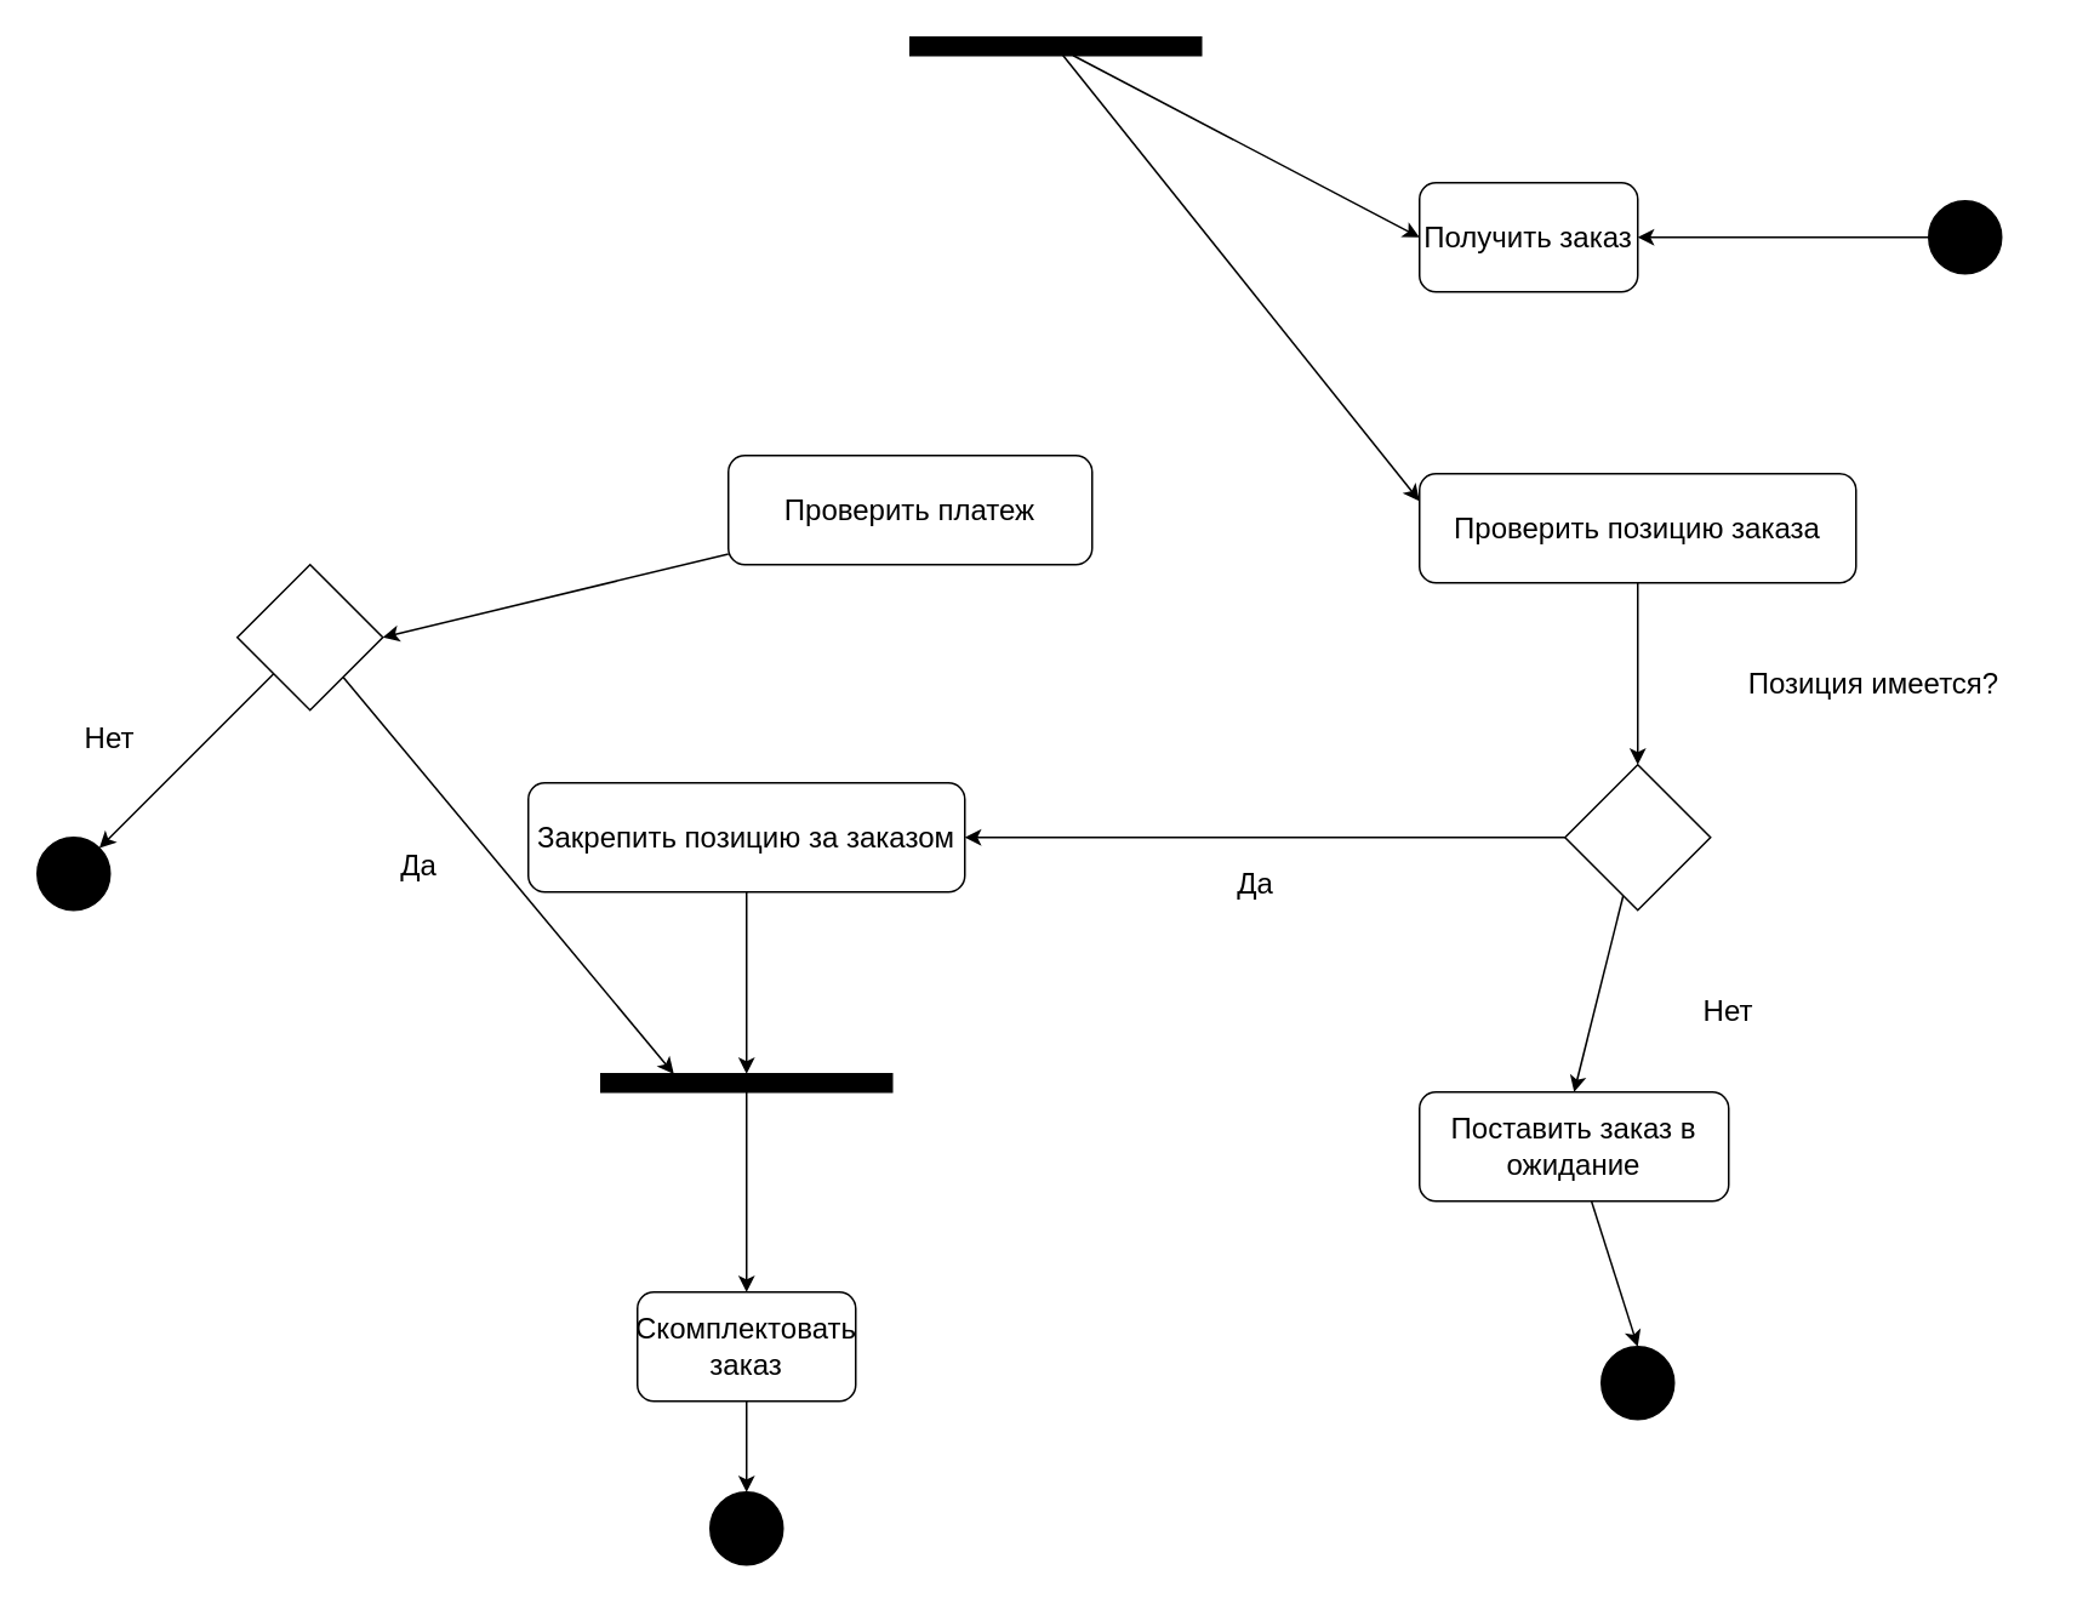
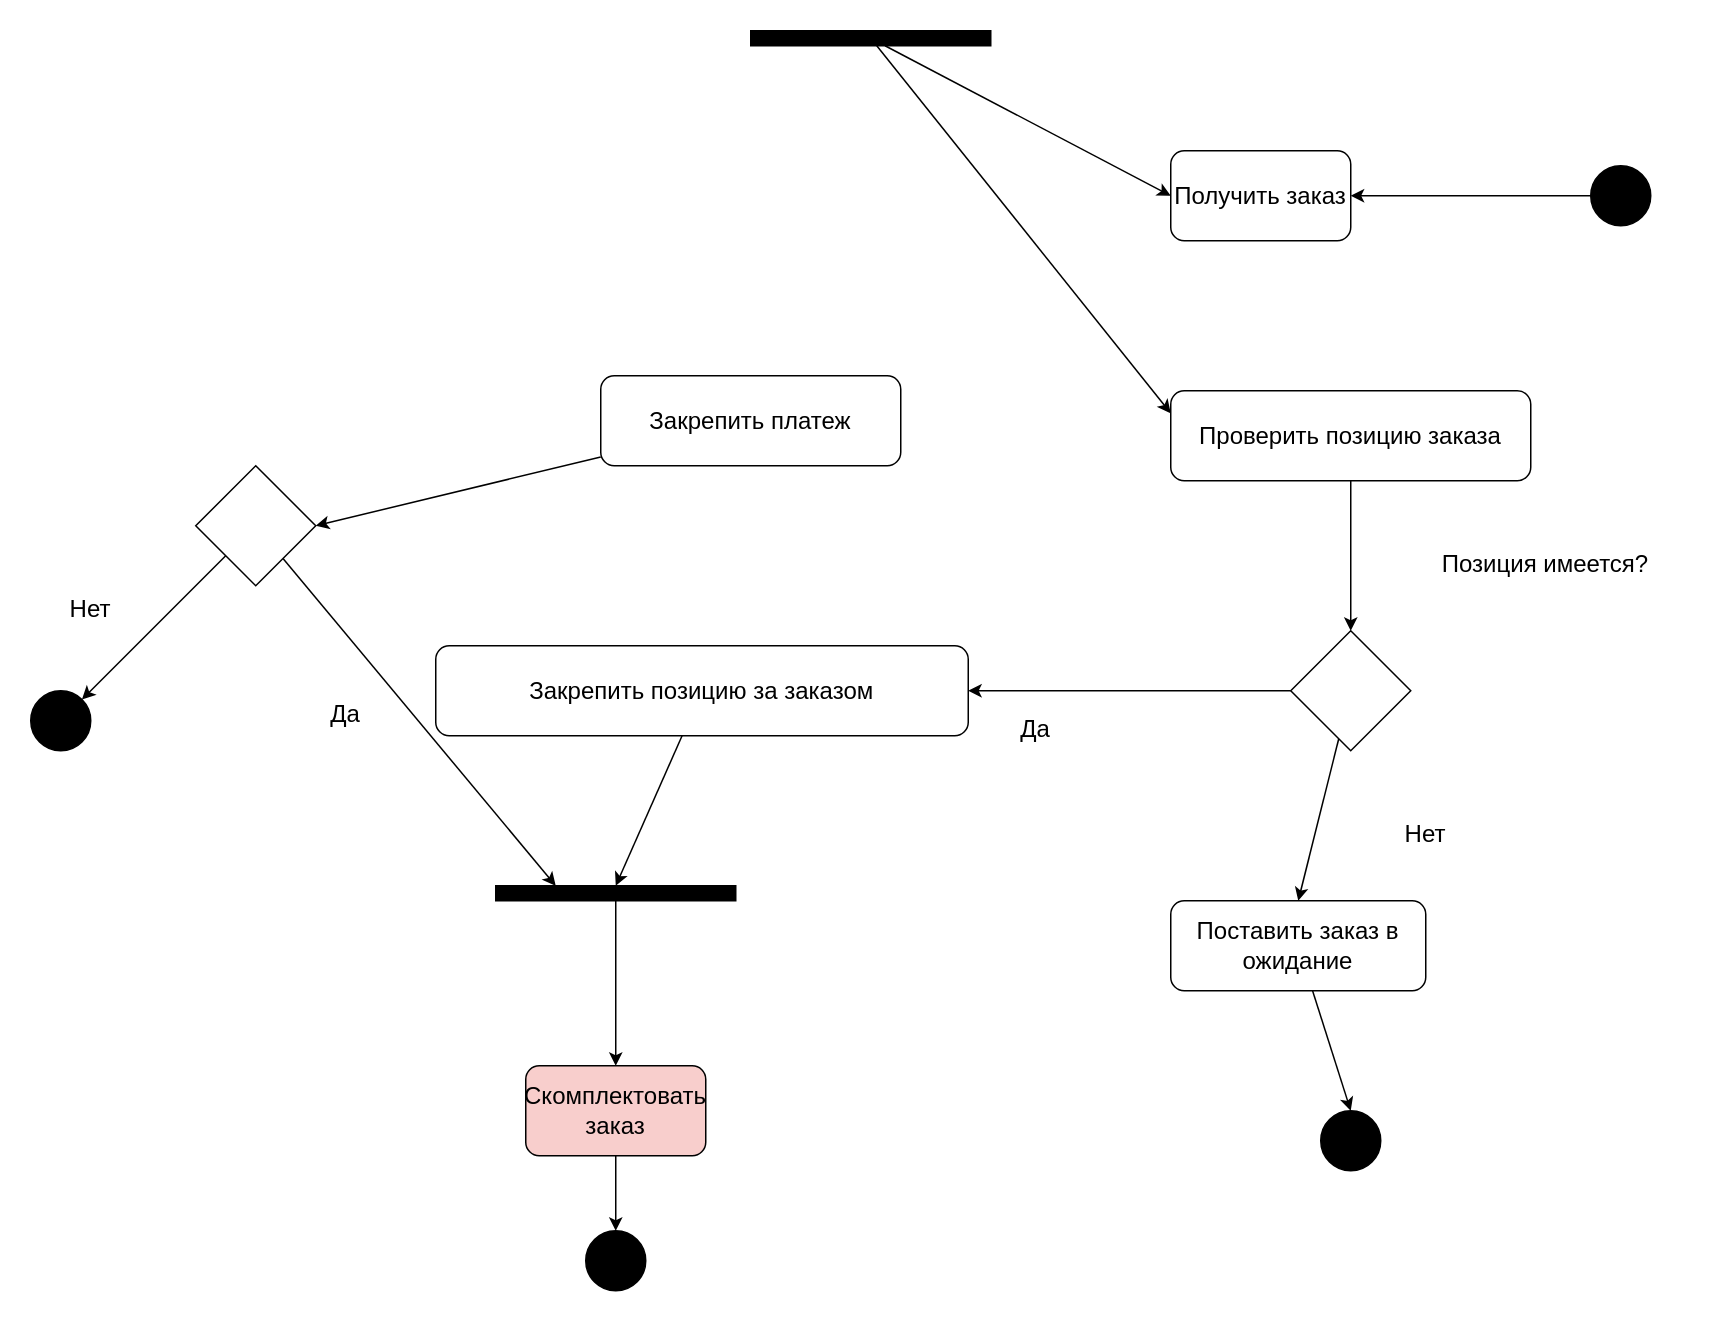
- <mxCell id="24" value="Проверить платеж" style="rounded=1;whiteSpace=wrap;html=1;fontSize=16;" vertex="1" parent="1"><mxGeometry x="400" y="250" width="200" height="60" as="geometry" /></mxCell>
+ <mxCell id="24" value="Закрепить платеж" style="rounded=1;whiteSpace=wrap;html=1;fontSize=16;" vertex="1" parent="1"><mxGeometry x="400" y="250" width="200" height="60" as="geometry" /></mxCell>
- <mxCell id="16" value="Закрепить позицию за заказом" style="rounded=1;whiteSpace=wrap;html=1;fontSize=16;" vertex="1" parent="1"><mxGeometry x="290" y="430" width="240" height="60" as="geometry" /></mxCell>
+ <mxCell id="16" value="Закрепить позицию за заказом" style="rounded=1;whiteSpace=wrap;html=1;fontSize=16;" vertex="1" parent="1"><mxGeometry x="290" y="430" width="355" height="60" as="geometry" /></mxCell>
- <mxCell id="32" value="Скомплектовать заказ" style="rounded=1;whiteSpace=wrap;html=1;fontSize=16;" vertex="1" parent="1"><mxGeometry x="350" y="710" width="120" height="60" as="geometry" /></mxCell>
+ <mxCell id="32" value="Скомплектовать заказ" style="rounded=1;whiteSpace=wrap;html=1;fontSize=16;fillColor=#f8cecc;" vertex="1" parent="1"><mxGeometry x="350" y="710" width="120" height="60" as="geometry" /></mxCell>
